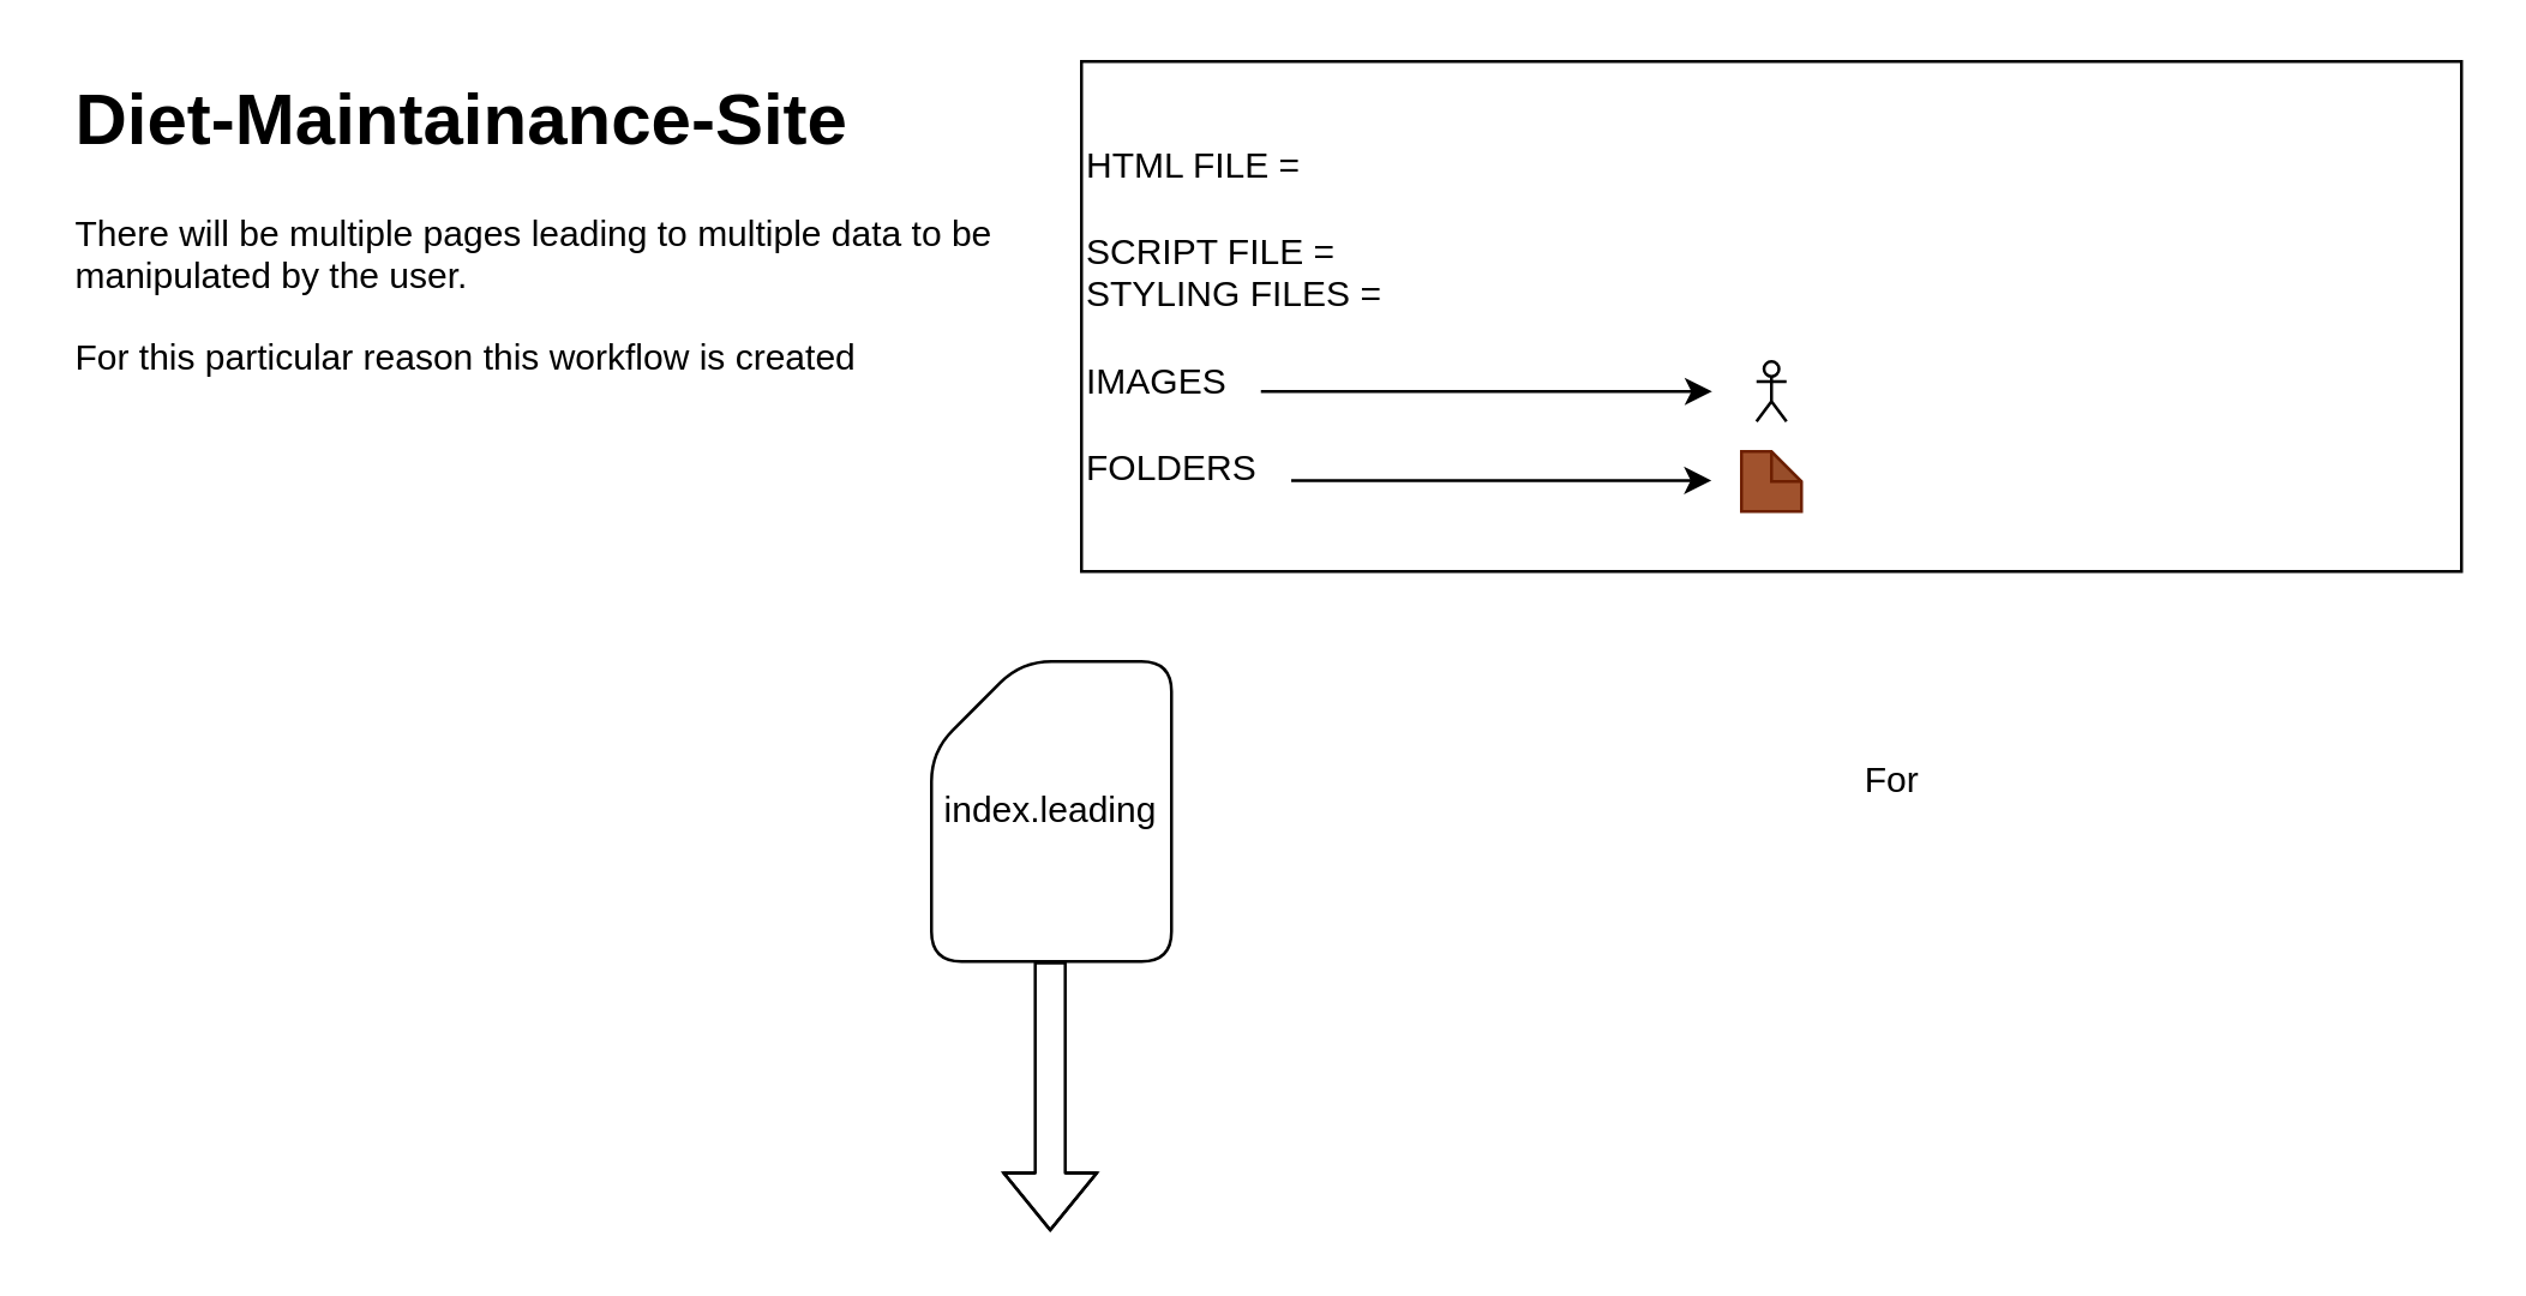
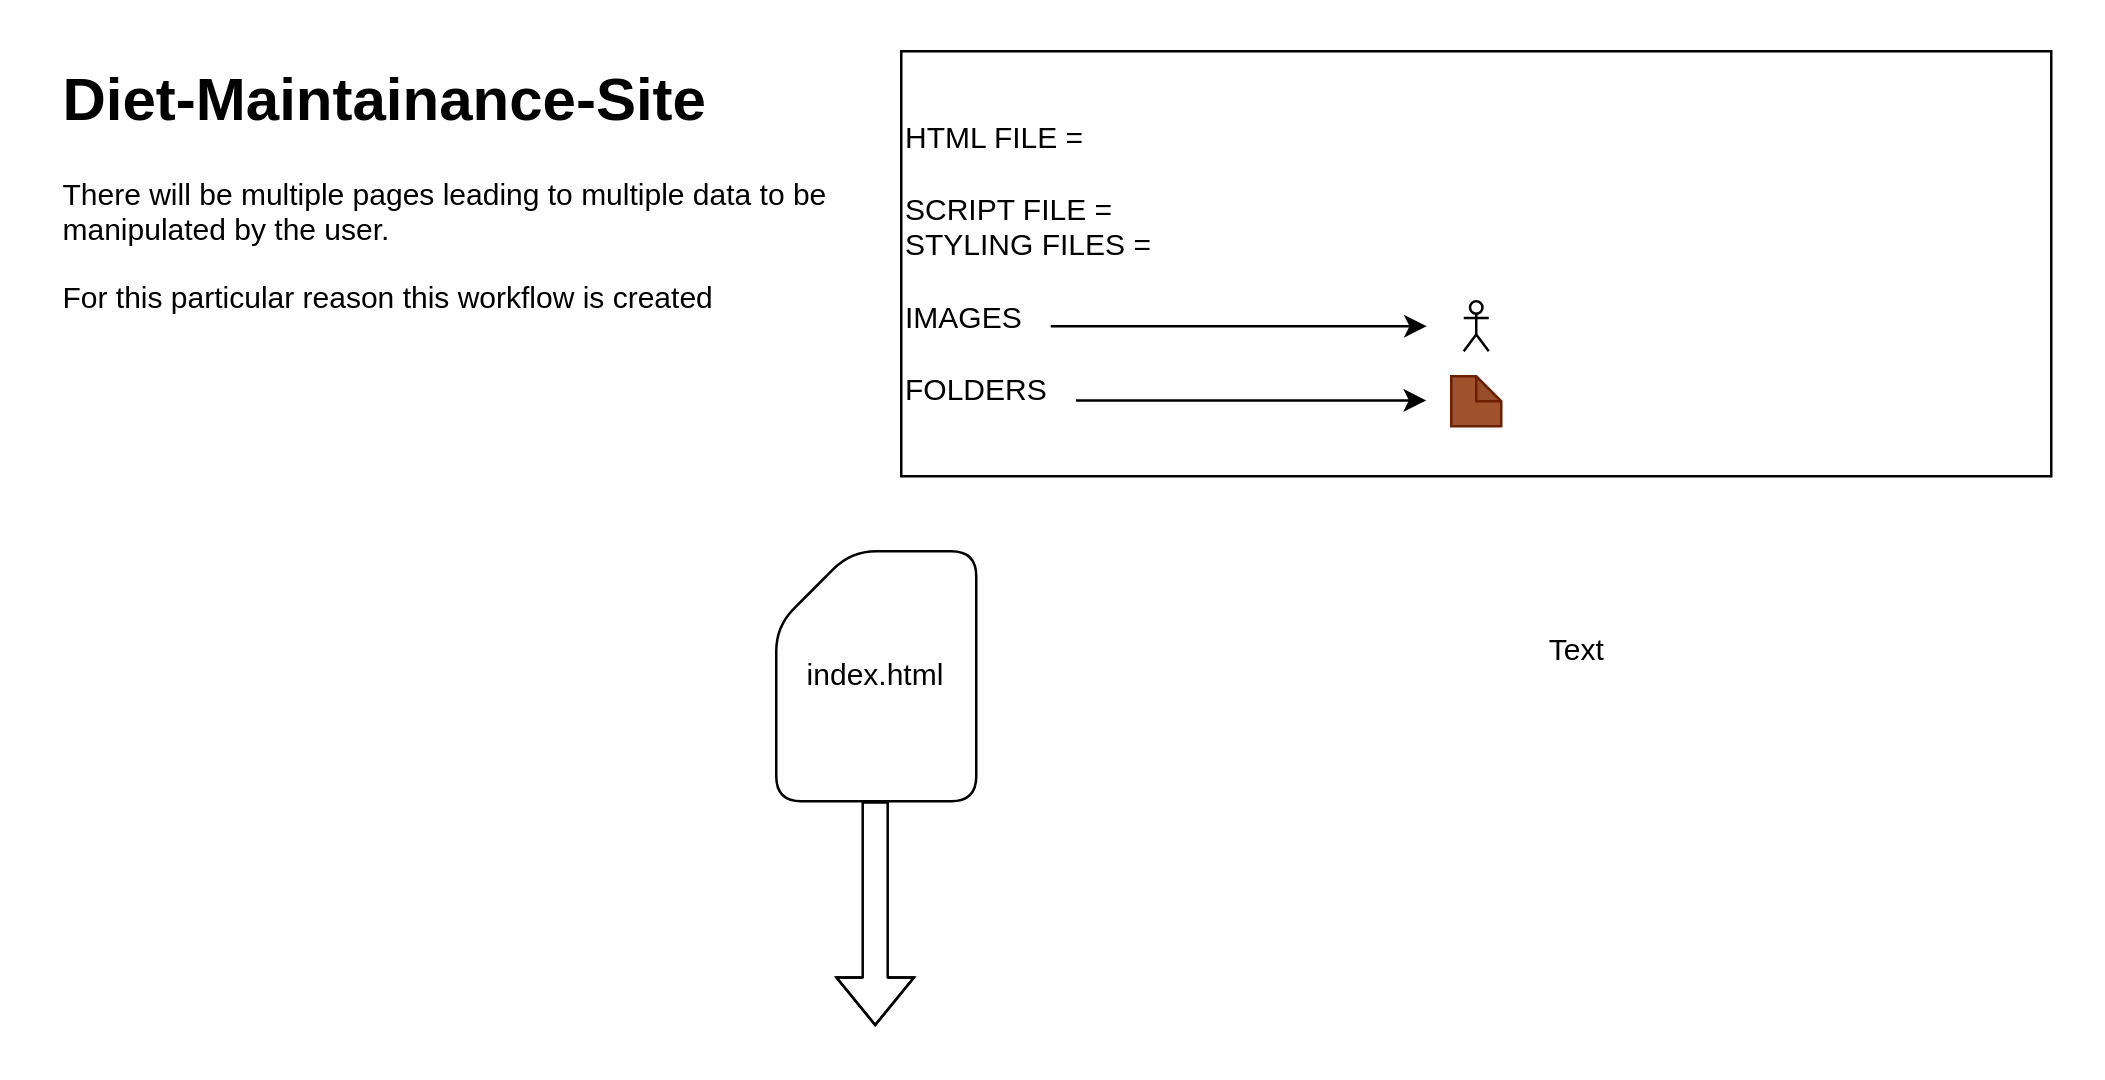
- <mxCell id="10" value="For" style="text;html=1;align=center;verticalAlign=middle;resizable=0;points=[];autosize=1;fontSize=12;" vertex="1" parent="1"><mxGeometry x="610" y="250" width="40" height="20" as="geometry" /></mxCell>
+ <mxCell id="10" value="Text" style="text;html=1;align=center;verticalAlign=middle;resizable=0;points=[];autosize=1;fontSize=12;" vertex="1" parent="1"><mxGeometry x="610" y="250" width="40" height="20" as="geometry" /></mxCell>
- <mxCell id="4" value="index.leading" style="shape=card;whiteSpace=wrap;html=1;rounded=1;" vertex="1" parent="1"><mxGeometry x="310" y="220" width="80" height="100" as="geometry" /></mxCell>
+ <mxCell id="4" value="index.html" style="shape=card;whiteSpace=wrap;html=1;rounded=1;" vertex="1" parent="1"><mxGeometry x="310" y="220" width="80" height="100" as="geometry" /></mxCell>
